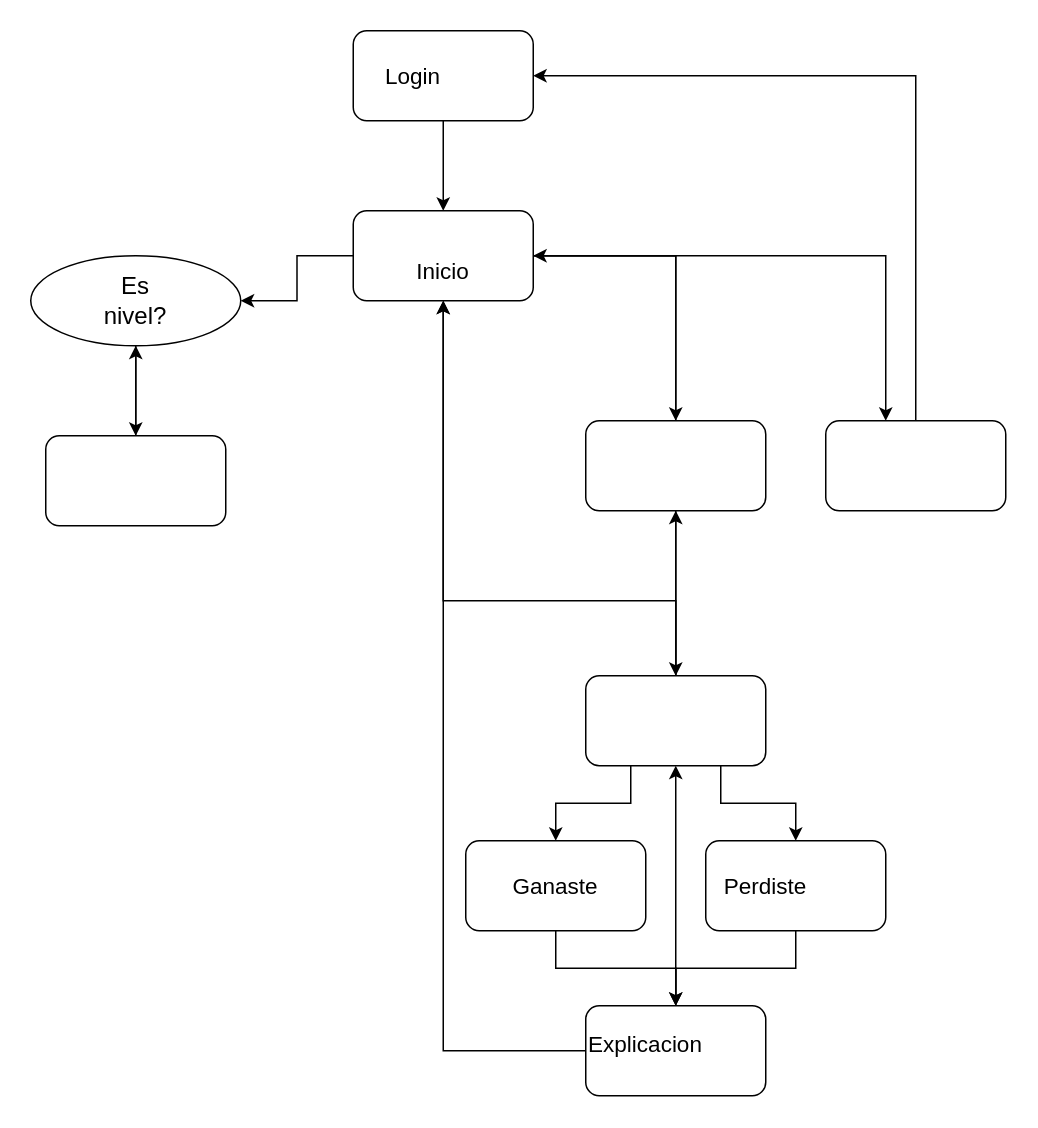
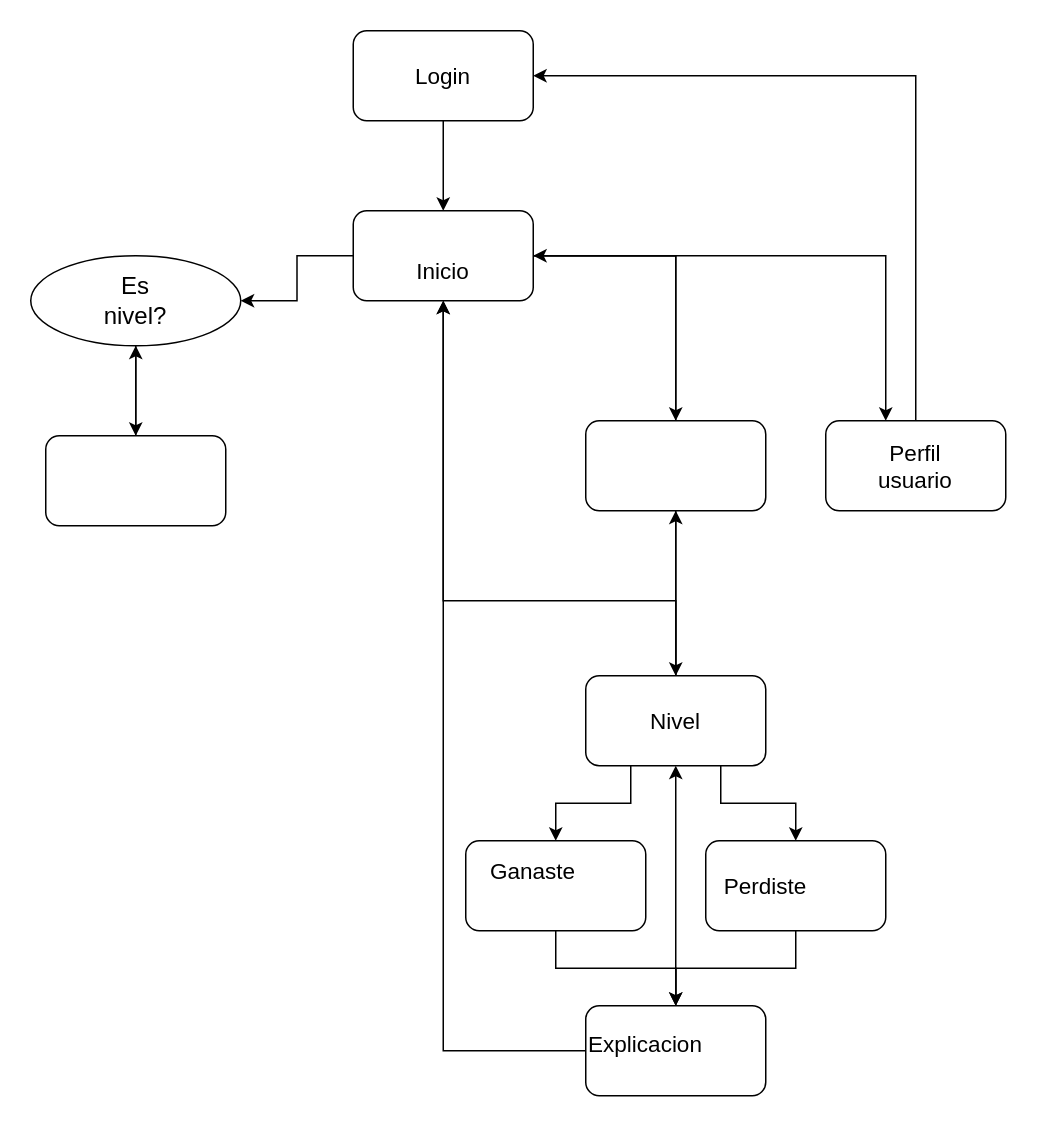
- <mxCell id="4" value="Login" style="text;html=1;align=center;verticalAlign=middle;whiteSpace=wrap;rounded=0;fontSize=15;" vertex="1" parent="2"><mxGeometry x="10" y="15" width="60" height="30" as="geometry" /></mxCell>
+ <mxCell id="4" value="Login" style="text;html=1;align=center;verticalAlign=middle;whiteSpace=wrap;rounded=0;fontSize=15;" vertex="1" parent="2"><mxGeometry x="30" y="15" width="60" height="30" as="geometry" /></mxCell>
+ <mxCell id="10" value="Perfil usuario" style="text;html=1;align=center;verticalAlign=middle;whiteSpace=wrap;rounded=0;fontSize=15;" vertex="1" parent="8"><mxGeometry x="30" y="15" width="60" height="30" as="geometry" /></mxCell>
+ <mxCell id="17" value="Nivel" style="text;html=1;align=center;verticalAlign=middle;whiteSpace=wrap;rounded=0;fontSize=15;" vertex="1" parent="15"><mxGeometry x="30" y="15" width="60" height="30" as="geometry" /></mxCell>
- <mxCell id="20" value="Ganaste" style="text;html=1;align=center;verticalAlign=middle;whiteSpace=wrap;rounded=0;fontSize=15;" vertex="1" parent="18"><mxGeometry x="30" y="15" width="60" height="30" as="geometry" /></mxCell>
+ <mxCell id="20" value="Ganaste" style="text;html=1;align=center;verticalAlign=middle;whiteSpace=wrap;rounded=0;fontSize=15;" vertex="1" parent="18"><mxGeometry x="15" y="5" width="60" height="30" as="geometry" /></mxCell>
